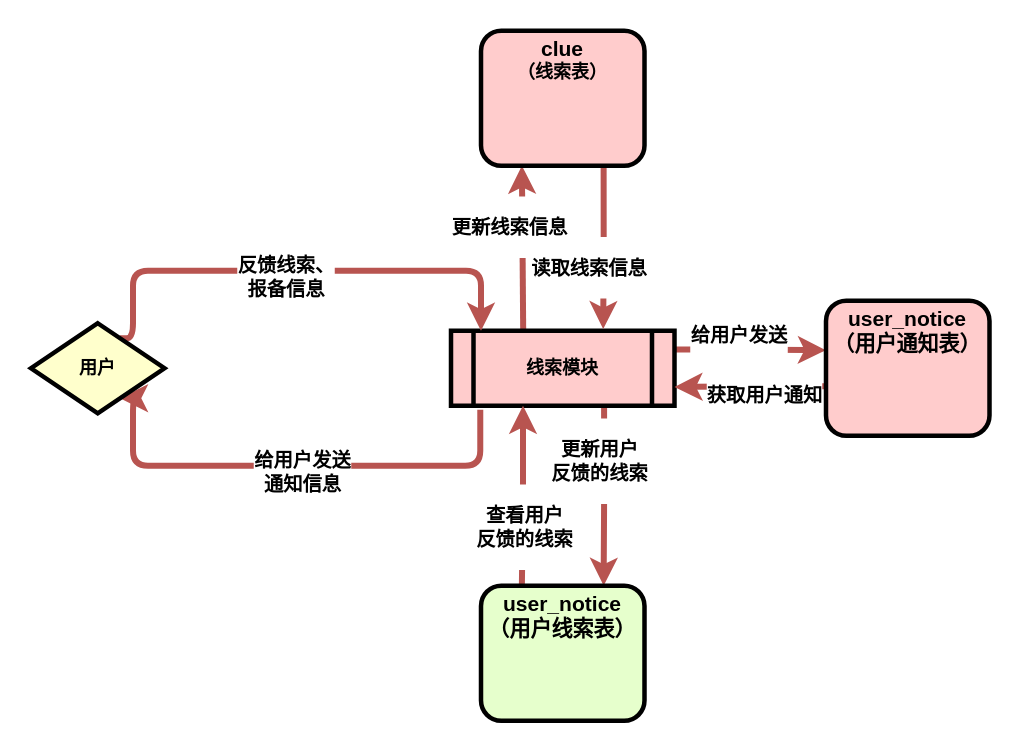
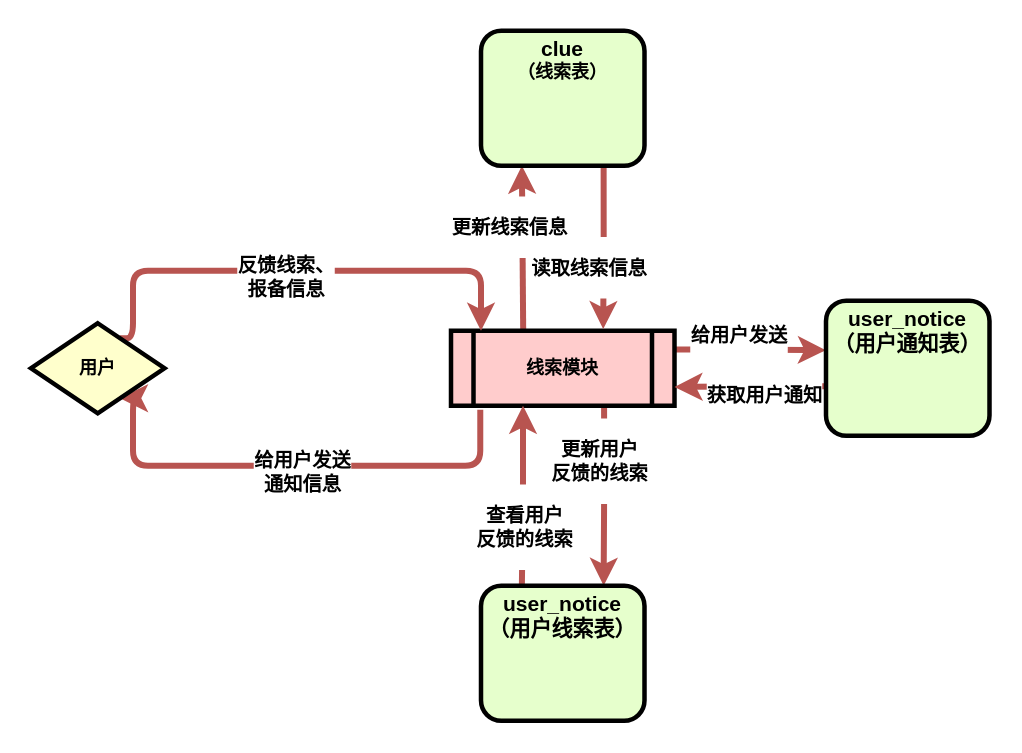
- <mxCell id="12" value="&lt;h3 style=&quot;margin: 4px 0px 0px ; text-align: center&quot;&gt;clue&lt;/h3&gt;&lt;div&gt;（线索表）&lt;/div&gt;" style="verticalAlign=middle;align=center;overflow=fill;fontSize=12;fontFamily=Helvetica;html=1;rounded=1;fontStyle=1;strokeWidth=3;fillColor=#ffcccc;" vertex="1" parent="1"><mxGeometry x="320" y="20" width="109" height="90" as="geometry" /></mxCell>
+ <mxCell id="12" value="&lt;h3 style=&quot;margin: 4px 0px 0px ; text-align: center&quot;&gt;clue&lt;/h3&gt;&lt;div&gt;（线索表）&lt;/div&gt;" style="verticalAlign=middle;align=center;overflow=fill;fontSize=12;fontFamily=Helvetica;html=1;rounded=1;fontStyle=1;strokeWidth=3;fillColor=#E6FFCC" vertex="1" parent="1"><mxGeometry x="320" y="20" width="109" height="90" as="geometry" /></mxCell>
- <mxCell id="20" value="&lt;h3 style=&quot;margin: 4px 0px 0px ; text-align: center&quot;&gt;user_notice&lt;br&gt;（用户通知表）&lt;/h3&gt;" style="verticalAlign=middle;align=center;overflow=fill;fontSize=12;fontFamily=Helvetica;html=1;rounded=1;fontStyle=1;strokeWidth=3;fillColor=#ffcccc;" vertex="1" parent="1"><mxGeometry x="550" y="200" width="109" height="90" as="geometry" /></mxCell>
+ <mxCell id="20" value="&lt;h3 style=&quot;margin: 4px 0px 0px ; text-align: center&quot;&gt;user_notice&lt;br&gt;（用户通知表）&lt;/h3&gt;" style="verticalAlign=middle;align=center;overflow=fill;fontSize=12;fontFamily=Helvetica;html=1;rounded=1;fontStyle=1;strokeWidth=3;fillColor=#E6FFCC" vertex="1" parent="1"><mxGeometry x="550" y="200" width="109" height="90" as="geometry" /></mxCell>
